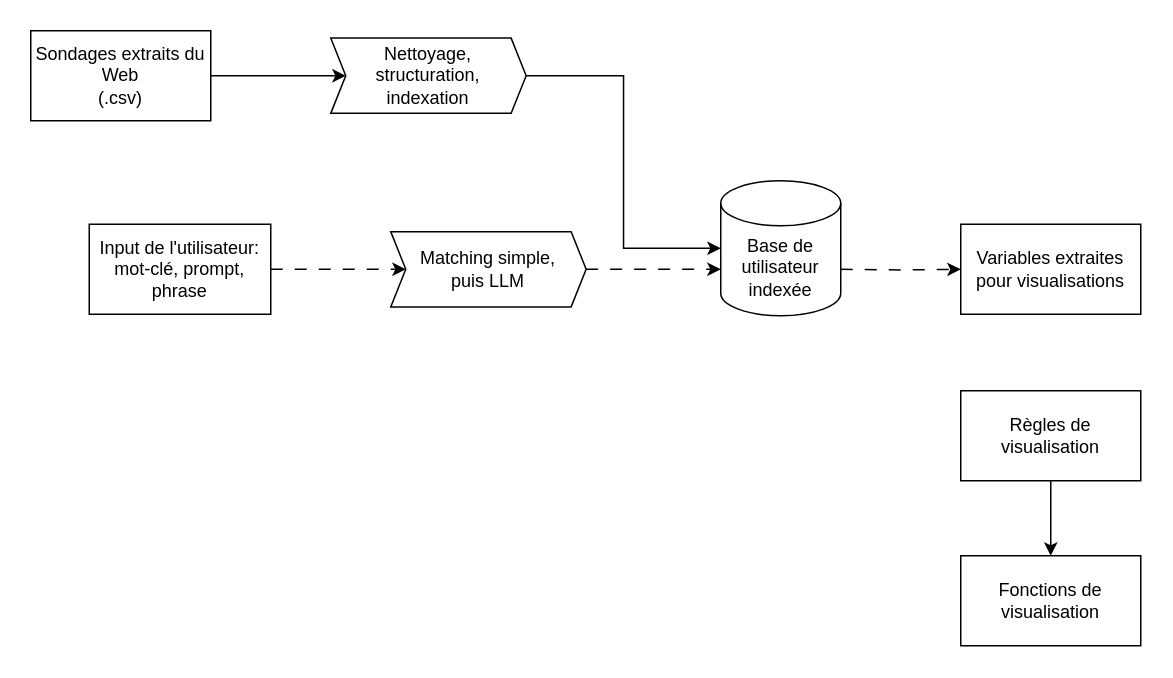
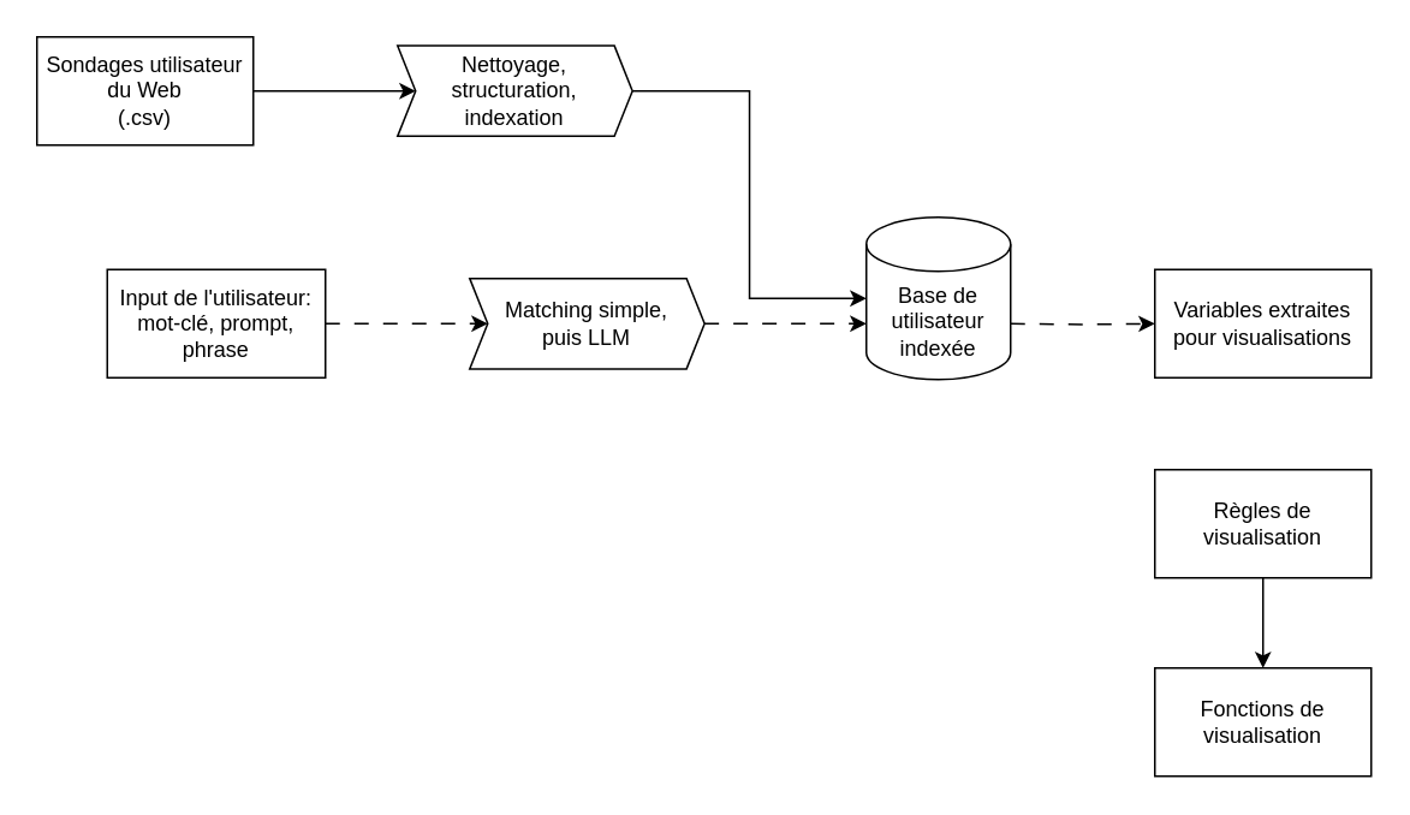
- <mxCell id="3" value="Sondages extraits du Web&lt;div&gt;(.csv)&lt;/div&gt;" style="rounded=0;whiteSpace=wrap;html=1;" vertex="1" parent="1"><mxGeometry x="20" y="20" width="120" height="60" as="geometry" /></mxCell>
+ <mxCell id="3" value="Sondages utilisateur du Web&lt;div&gt;(.csv)&lt;/div&gt;" style="rounded=0;whiteSpace=wrap;html=1;" vertex="1" parent="1"><mxGeometry x="20" y="20" width="120" height="60" as="geometry" /></mxCell>
